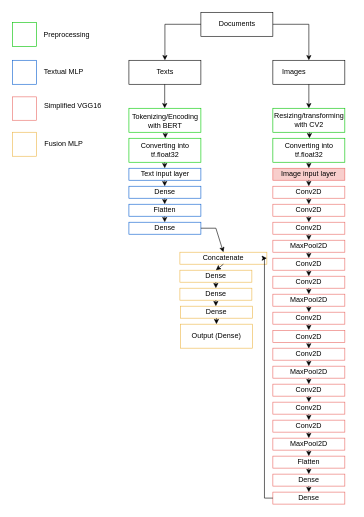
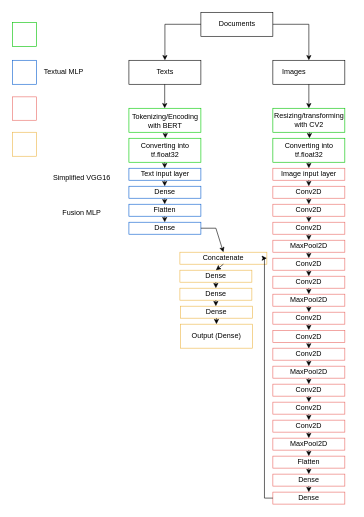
- <mxCell id="83" value="Preprocessing" style="text;html=1;resizable=0;autosize=1;align=center;verticalAlign=middle;points=[];fillColor=none;strokeColor=none;rounded=0;shadow=0;" vertex="1" parent="1"><mxGeometry x="60" y="42" width="100" height="30" as="geometry" /></mxCell>
- <mxCell id="85" value="Simplified VGG16 " style="text;html=1;resizable=0;autosize=1;align=center;verticalAlign=middle;points=[];fillColor=none;strokeColor=none;rounded=0;shadow=0;" vertex="1" parent="1"><mxGeometry x="60" y="161" width="120" height="30" as="geometry" /></mxCell>
+ <mxCell id="85" value="Simplified VGG16 " style="text;html=1;resizable=0;autosize=1;align=center;verticalAlign=middle;points=[];fillColor=none;strokeColor=none;rounded=0;shadow=0;" vertex="1" parent="1"><mxGeometry x="75" y="281" width="120" height="30" as="geometry" /></mxCell>
- <mxCell id="87" value="Fusion MLP" style="text;html=1;resizable=0;autosize=1;align=center;verticalAlign=middle;points=[];fillColor=none;strokeColor=none;rounded=0;shadow=0;" vertex="1" parent="1"><mxGeometry x="60" y="225" width="90" height="30" as="geometry" /></mxCell>
+ <mxCell id="87" value="Fusion MLP" style="text;html=1;resizable=0;autosize=1;align=center;verticalAlign=middle;points=[];fillColor=none;strokeColor=none;rounded=0;shadow=0;" vertex="1" parent="1"><mxGeometry x="90" y="340" width="90" height="30" as="geometry" /></mxCell>
- <mxCell id="27" value="Image input layer" style="rounded=0;whiteSpace=wrap;html=1;strokeColor=#EA6B66;fillColor=#f8cecc;" vertex="1" parent="1"><mxGeometry x="454" y="280" width="120" height="20" as="geometry" /></mxCell>
+ <mxCell id="27" value="Image input layer" style="rounded=0;whiteSpace=wrap;html=1;strokeColor=#EA6B66;" vertex="1" parent="1"><mxGeometry x="454" y="280" width="120" height="20" as="geometry" /></mxCell>
